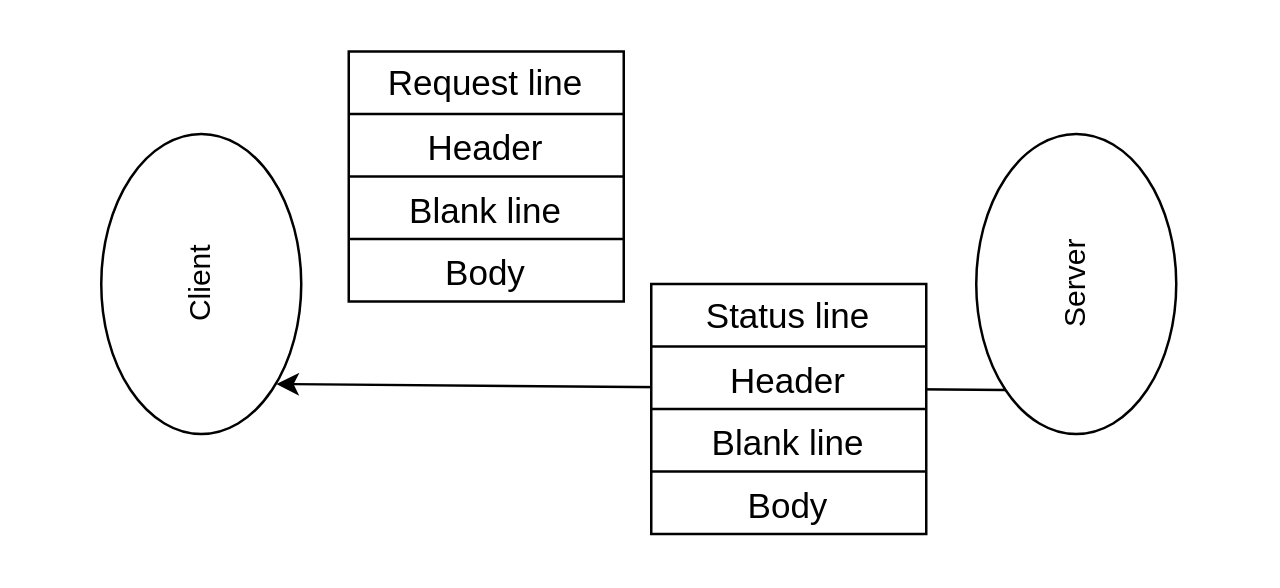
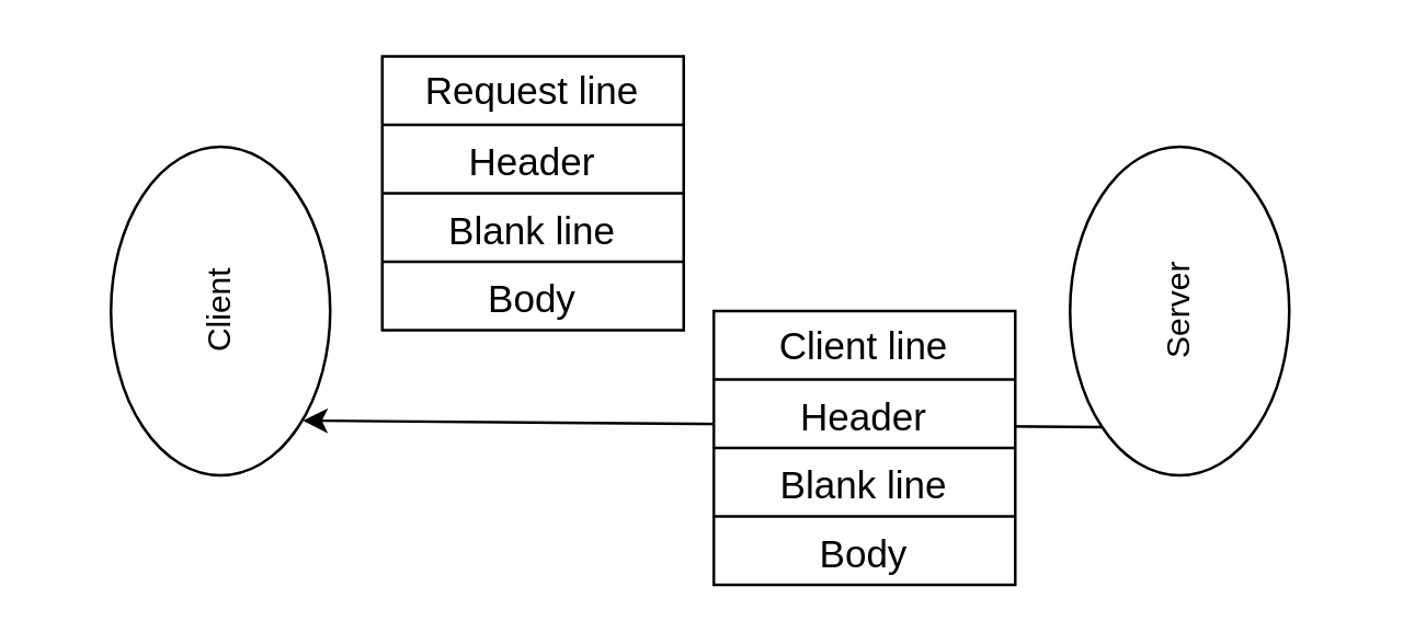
- <mxCell id="16" value="Status line" style="shape=partialRectangle;html=1;whiteSpace=wrap;connectable=0;strokeColor=inherit;overflow=hidden;fillColor=none;top=0;left=0;bottom=0;right=0;pointerEvents=1;fontSize=14;" vertex="1" parent="15"><mxGeometry width="110" height="25" as="geometry"><mxRectangle width="110" height="25" as="alternateBounds" /></mxGeometry></mxCell>
+ <mxCell id="16" value="Client line" style="shape=partialRectangle;html=1;whiteSpace=wrap;connectable=0;strokeColor=inherit;overflow=hidden;fillColor=none;top=0;left=0;bottom=0;right=0;pointerEvents=1;fontSize=14;" vertex="1" parent="15"><mxGeometry width="110" height="25" as="geometry"><mxRectangle width="110" height="25" as="alternateBounds" /></mxGeometry></mxCell>
